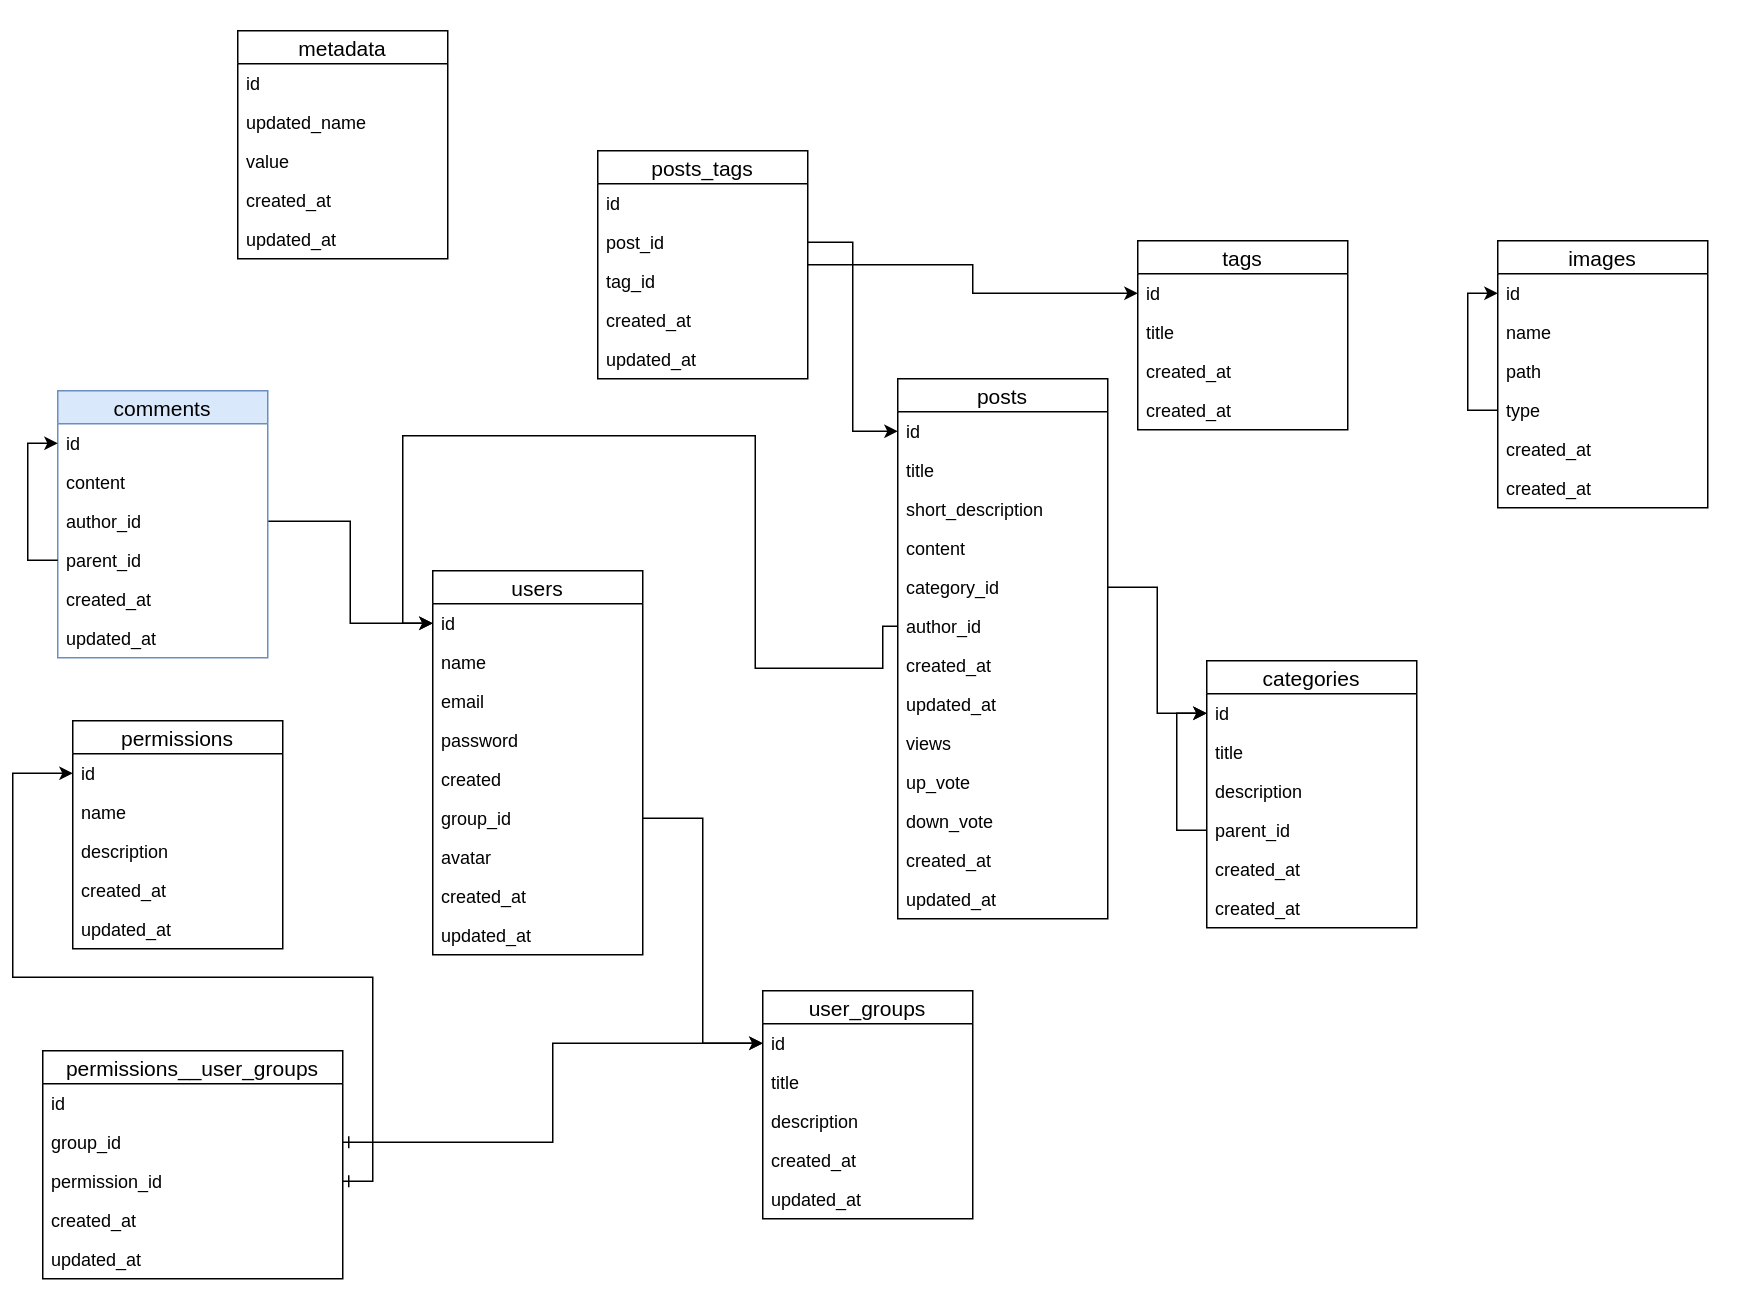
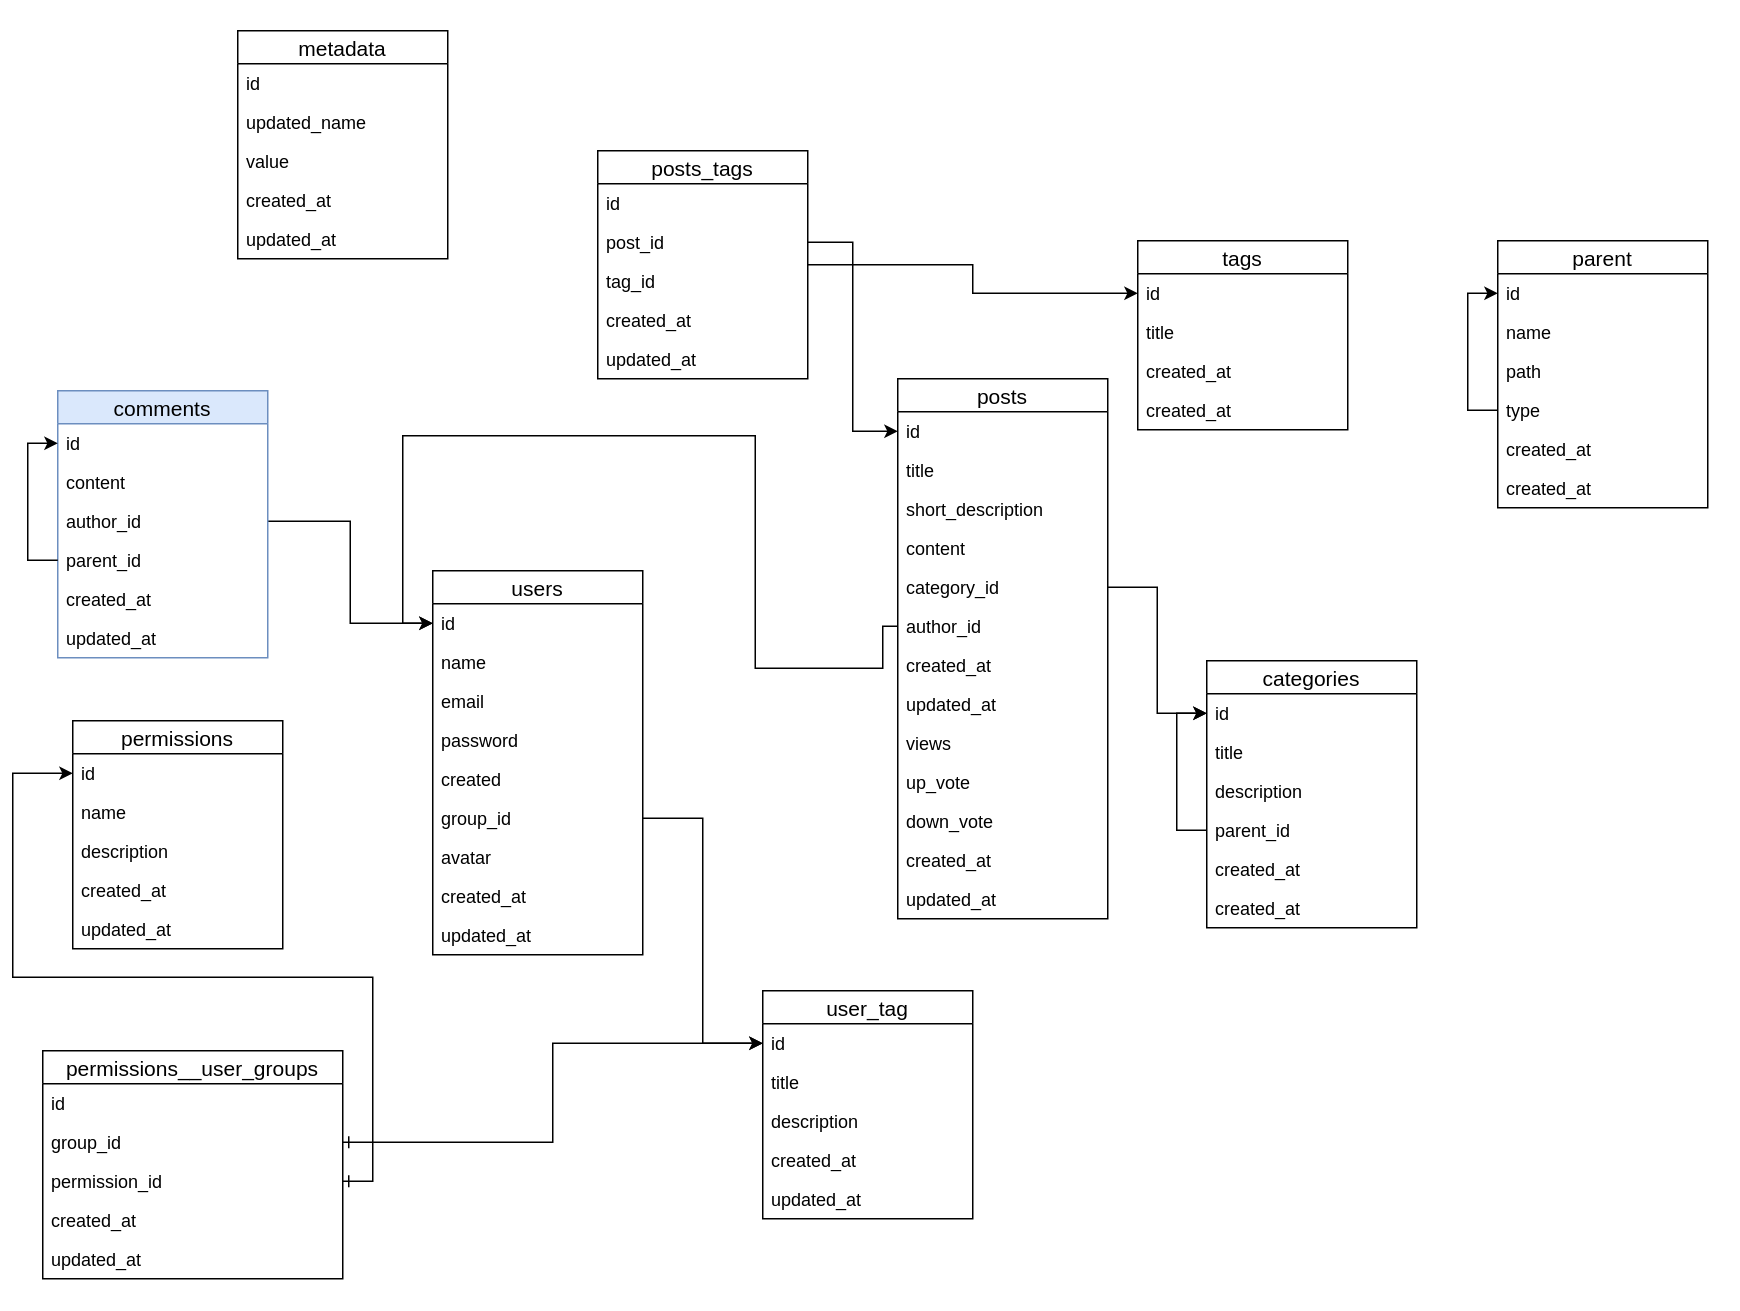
- <mxCell id="85" value="images" style="swimlane;fontStyle=0;childLayout=stackLayout;horizontal=1;startSize=22;horizontalStack=0;resizeParent=1;resizeParentMax=0;resizeLast=0;collapsible=1;marginBottom=0;align=center;fontSize=14;" parent="1" vertex="1"><mxGeometry x="990" y="160" width="140" height="178" as="geometry" /></mxCell>
+ <mxCell id="85" value="parent" style="swimlane;fontStyle=0;childLayout=stackLayout;horizontal=1;startSize=22;horizontalStack=0;resizeParent=1;resizeParentMax=0;resizeLast=0;collapsible=1;marginBottom=0;align=center;fontSize=14;" parent="1" vertex="1"><mxGeometry x="990" y="160" width="140" height="178" as="geometry" /></mxCell>
- <mxCell id="46" value="user_groups" style="swimlane;fontStyle=0;childLayout=stackLayout;horizontal=1;startSize=22;horizontalStack=0;resizeParent=1;resizeParentMax=0;resizeLast=0;collapsible=1;marginBottom=0;align=center;fontSize=14;" parent="1" vertex="1"><mxGeometry x="500" y="660" width="140" height="152" as="geometry" /></mxCell>
+ <mxCell id="46" value="user_tag" style="swimlane;fontStyle=0;childLayout=stackLayout;horizontal=1;startSize=22;horizontalStack=0;resizeParent=1;resizeParentMax=0;resizeLast=0;collapsible=1;marginBottom=0;align=center;fontSize=14;" parent="1" vertex="1"><mxGeometry x="500" y="660" width="140" height="152" as="geometry" /></mxCell>
